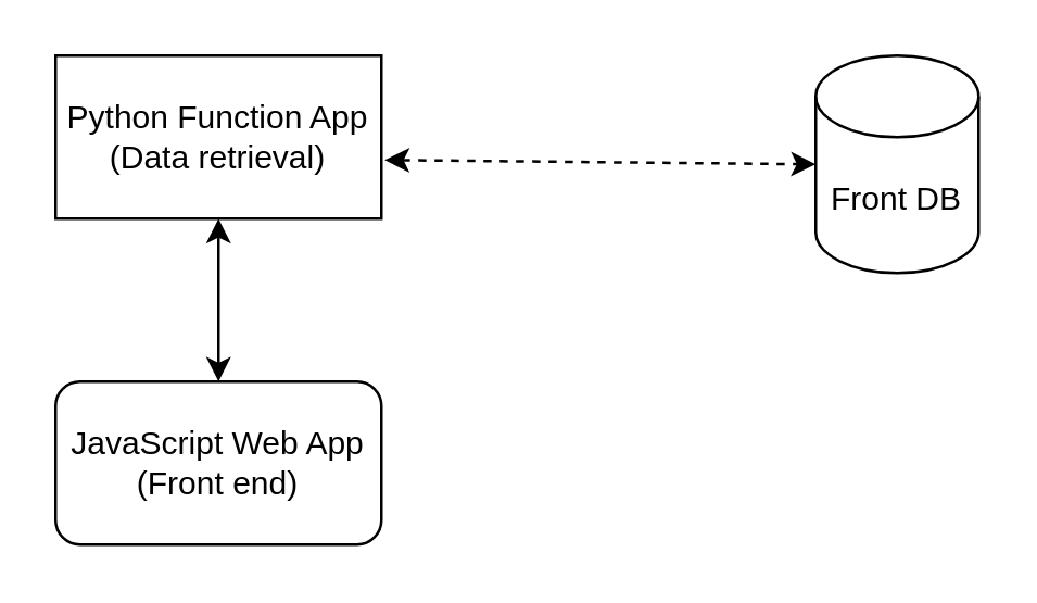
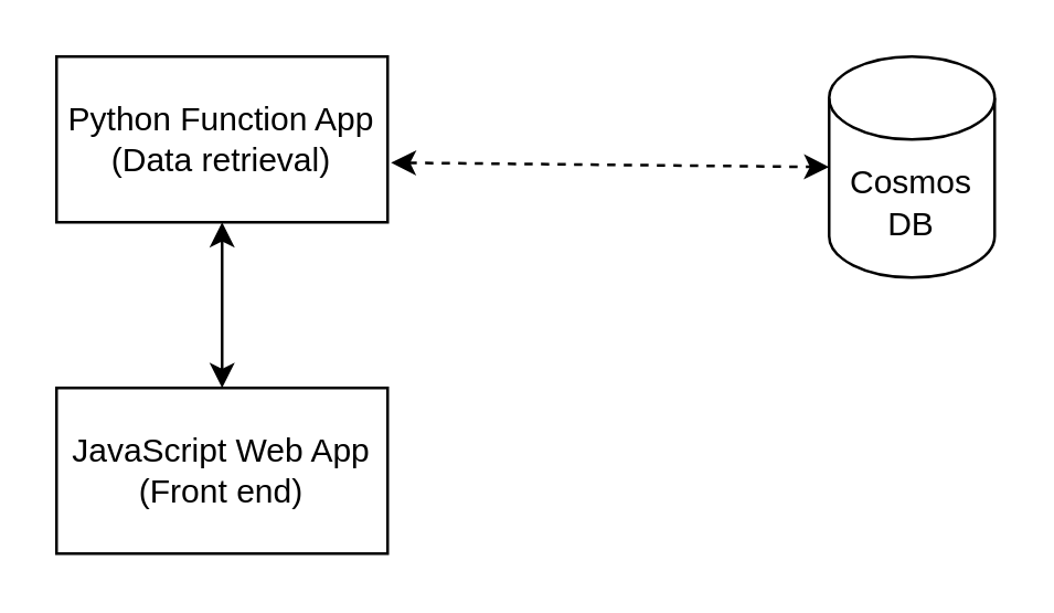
- <mxCell id="4" value="&lt;div&gt;Front DB&lt;/div&gt;" style="shape=cylinder3;whiteSpace=wrap;html=1;boundedLbl=1;backgroundOutline=1;size=15;" vertex="1" parent="1"><mxGeometry x="300" y="20" width="60" height="80" as="geometry" /></mxCell>
+ <mxCell id="4" value="&lt;div&gt;Cosmos DB&lt;/div&gt;" style="shape=cylinder3;whiteSpace=wrap;html=1;boundedLbl=1;backgroundOutline=1;size=15;" vertex="1" parent="1"><mxGeometry x="300" y="20" width="60" height="80" as="geometry" /></mxCell>
- <mxCell id="3" value="JavaScript Web App (Front end)" style="whiteSpace=wrap;html=1;rounded=1;" vertex="1" parent="1"><mxGeometry x="20" y="140" width="120" height="60" as="geometry" /></mxCell>
+ <mxCell id="3" value="JavaScript Web App (Front end)" style="rounded=0;whiteSpace=wrap;html=1;" vertex="1" parent="1"><mxGeometry x="20" y="140" width="120" height="60" as="geometry" /></mxCell>
